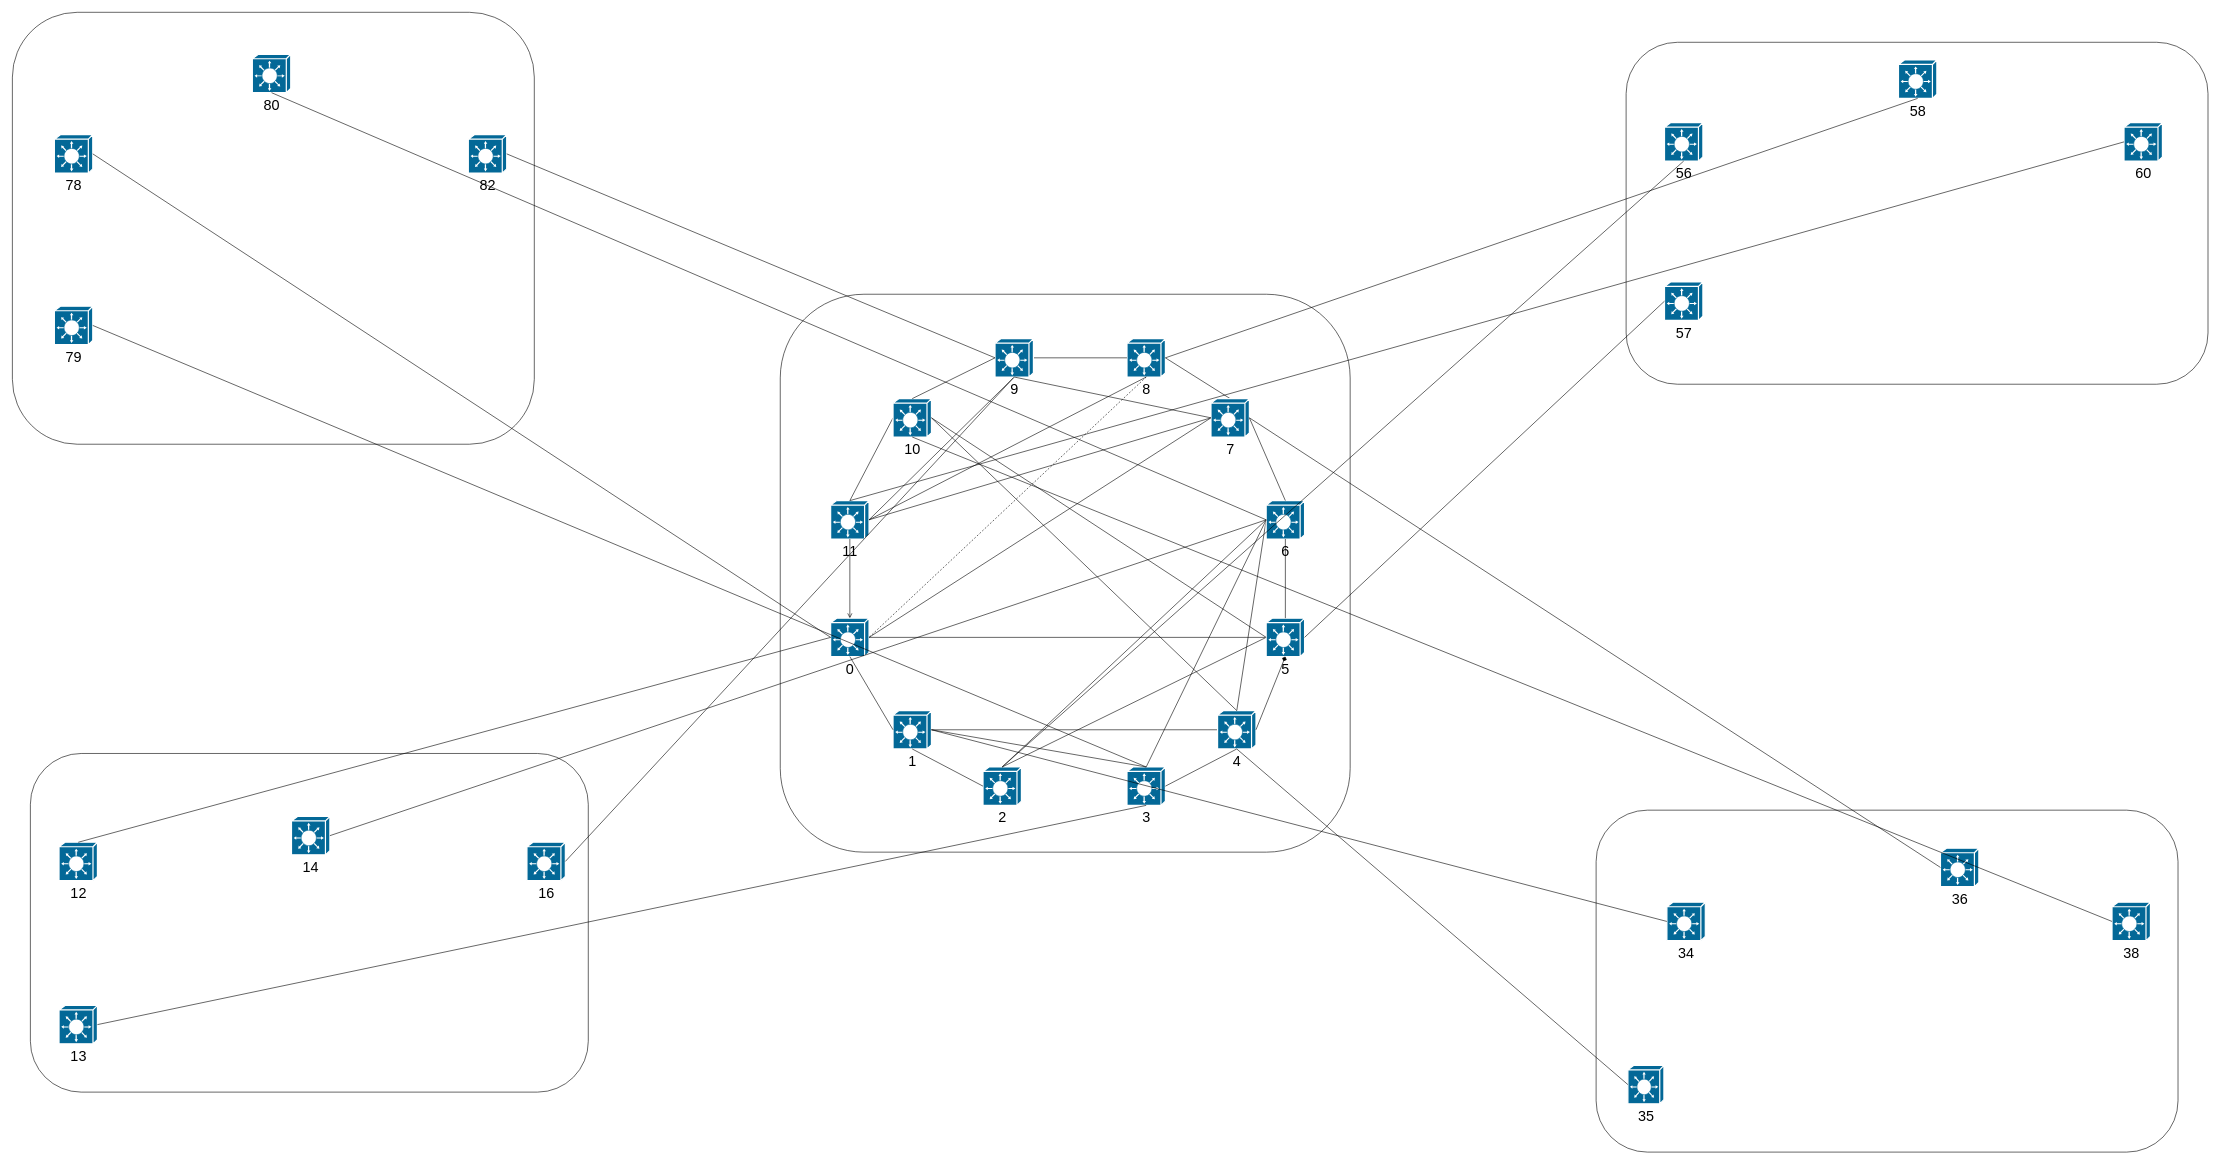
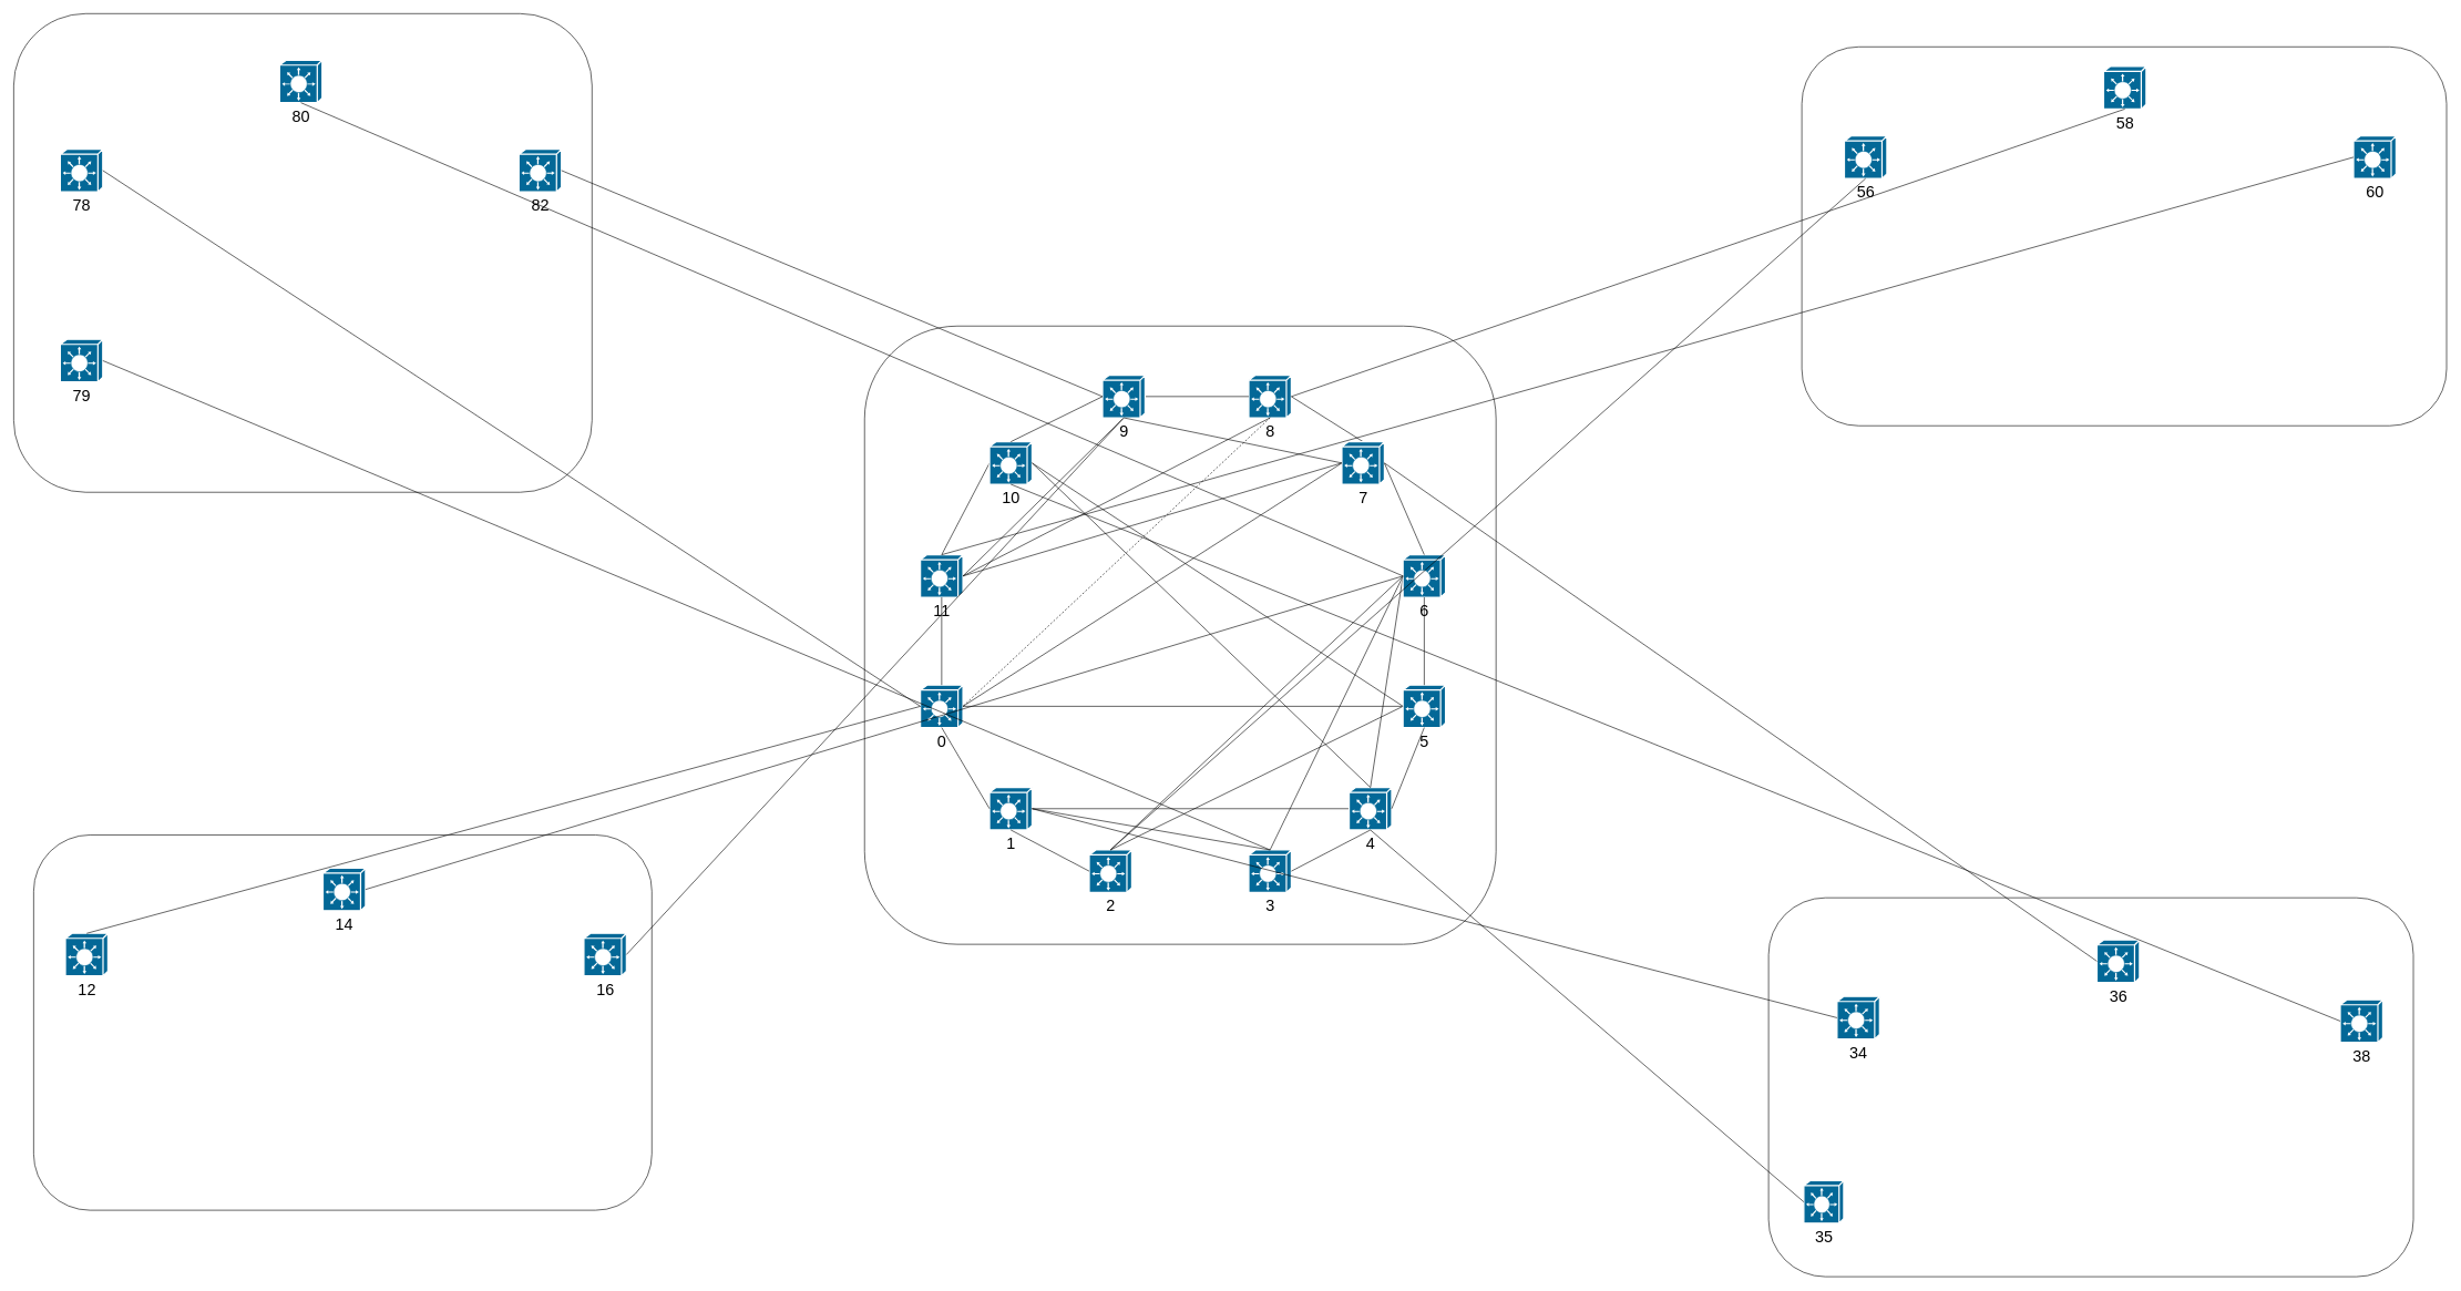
- <mxCell id="17" value="&lt;font style=&quot;font-size: 24px&quot;&gt;57&lt;/font&gt;" style="shape=mxgraph.cisco.switches.layer_3_switch;html=1;pointerEvents=1;dashed=0;fillColor=#036897;strokeColor=#ffffff;strokeWidth=2;verticalLabelPosition=bottom;verticalAlign=top;align=center;outlineConnect=0;" parent="1" vertex="1"><mxGeometry x="2774" y="469.5" width="64" height="64" as="geometry" /></mxCell>
- <mxCell id="62" value="" style="endArrow=none;html=1;exitX=1;exitY=0.5;exitDx=0;exitDy=0;exitPerimeter=0;entryX=0;entryY=0.5;entryDx=0;entryDy=0;entryPerimeter=0;" parent="1" source="48" target="17" edge="1"><mxGeometry width="50" height="50" relative="1" as="geometry"><mxPoint x="2664" y="1464" as="sourcePoint" /><mxPoint x="2714" y="1414" as="targetPoint" /></mxGeometry></mxCell>
- <mxCell id="29" value="" style="endArrow=open;html=1;exitX=0.5;exitY=1;exitDx=0;exitDy=0;exitPerimeter=0;entryX=0.5;entryY=0;entryDx=0;entryDy=0;entryPerimeter=0;" parent="1" source="25" target="7" edge="1"><mxGeometry width="50" height="50" relative="1" as="geometry"><mxPoint x="4767.5" y="3664" as="sourcePoint" /><mxPoint x="4817.5" y="3614" as="targetPoint" /></mxGeometry></mxCell>
+ <mxCell id="29" value="" style="endArrow=none;html=1;exitX=0.5;exitY=1;exitDx=0;exitDy=0;exitPerimeter=0;entryX=0.5;entryY=0;entryDx=0;entryDy=0;entryPerimeter=0;" parent="1" source="25" target="7" edge="1"><mxGeometry width="50" height="50" relative="1" as="geometry"><mxPoint x="4767.5" y="3664" as="sourcePoint" /><mxPoint x="4817.5" y="3614" as="targetPoint" /></mxGeometry></mxCell>
- <mxCell id="67" value="" style="endArrow=diamond;html=1;exitX=1;exitY=0.5;exitDx=0;exitDy=0;exitPerimeter=0;entryX=0.5;entryY=1;entryDx=0;entryDy=0;entryPerimeter=0;" parent="1" source="40" target="48" edge="1"><mxGeometry width="50" height="50" relative="1" as="geometry"><mxPoint x="4877.5" y="3614" as="sourcePoint" /><mxPoint x="4927.5" y="3564" as="targetPoint" /></mxGeometry></mxCell>
+ <mxCell id="67" value="" style="endArrow=none;html=1;exitX=1;exitY=0.5;exitDx=0;exitDy=0;exitPerimeter=0;entryX=0.5;entryY=1;entryDx=0;entryDy=0;entryPerimeter=0;" parent="1" source="40" target="48" edge="1"><mxGeometry width="50" height="50" relative="1" as="geometry"><mxPoint x="4877.5" y="3614" as="sourcePoint" /><mxPoint x="4927.5" y="3564" as="targetPoint" /></mxGeometry></mxCell>
- <mxCell id="11" value="&lt;font style=&quot;font-size: 24px&quot;&gt;14&lt;/font&gt;" style="shape=mxgraph.cisco.switches.layer_3_switch;html=1;pointerEvents=1;dashed=0;fillColor=#036897;strokeColor=#ffffff;strokeWidth=2;verticalLabelPosition=bottom;verticalAlign=top;align=center;outlineConnect=0;" parent="1" vertex="1"><mxGeometry x="485.25" y="1360.5" width="64" height="64" as="geometry" /></mxCell>
+ <mxCell id="11" value="&lt;font style=&quot;font-size: 24px&quot;&gt;14&lt;/font&gt;" style="shape=mxgraph.cisco.switches.layer_3_switch;html=1;pointerEvents=1;dashed=0;fillColor=#036897;strokeColor=#ffffff;strokeWidth=2;verticalLabelPosition=bottom;verticalAlign=top;align=center;outlineConnect=0;" parent="1" vertex="1"><mxGeometry x="485.25" y="1305.5" width="64" height="64" as="geometry" /></mxCell>
- <mxCell id="14" value="&lt;font style=&quot;font-size: 24px&quot;&gt;36&lt;/font&gt;" style="shape=mxgraph.cisco.switches.layer_3_switch;html=1;pointerEvents=1;dashed=0;fillColor=#036897;strokeColor=#ffffff;strokeWidth=2;verticalLabelPosition=bottom;verticalAlign=top;align=center;outlineConnect=0;" parent="1" vertex="1"><mxGeometry x="3234" y="1413.5" width="64" height="64" as="geometry" /></mxCell>
+ <mxCell id="14" value="&lt;font style=&quot;font-size: 24px&quot;&gt;36&lt;/font&gt;" style="shape=mxgraph.cisco.switches.layer_3_switch;html=1;pointerEvents=1;dashed=0;fillColor=#036897;strokeColor=#ffffff;strokeWidth=2;verticalLabelPosition=bottom;verticalAlign=top;align=center;outlineConnect=0;" parent="1" vertex="1"><mxGeometry x="3154" y="1413.5" width="64" height="64" as="geometry" /></mxCell>
- <mxCell id="13" value="&lt;font style=&quot;font-size: 24px&quot;&gt;34&lt;/font&gt;" style="shape=mxgraph.cisco.switches.layer_3_switch;html=1;pointerEvents=1;dashed=0;fillColor=#036897;strokeColor=#ffffff;strokeWidth=2;verticalLabelPosition=bottom;verticalAlign=top;align=center;outlineConnect=0;" parent="1" vertex="1"><mxGeometry x="2778" y="1503.5" width="64" height="64" as="geometry" /></mxCell>
+ <mxCell id="13" value="&lt;font style=&quot;font-size: 24px&quot;&gt;34&lt;/font&gt;" style="shape=mxgraph.cisco.switches.layer_3_switch;html=1;pointerEvents=1;dashed=0;fillColor=#036897;strokeColor=#ffffff;strokeWidth=2;verticalLabelPosition=bottom;verticalAlign=top;align=center;outlineConnect=0;" parent="1" vertex="1"><mxGeometry x="2763" y="1498.5" width="64" height="64" as="geometry" /></mxCell>
- <mxCell id="58" value="" style="endArrow=none;html=1;exitX=0.5;exitY=1;exitDx=0;exitDy=0;exitPerimeter=0;entryX=1;entryY=0.5;entryDx=0;entryDy=0;entryPerimeter=0;" parent="1" source="47" target="10" edge="1"><mxGeometry width="50" height="50" relative="1" as="geometry"><mxPoint x="2394" y="1204" as="sourcePoint" /><mxPoint x="2444" y="1154" as="targetPoint" /></mxGeometry></mxCell>
- <mxCell id="10" value="&lt;font style=&quot;font-size: 24px&quot;&gt;13&lt;/font&gt;" style="shape=mxgraph.cisco.switches.layer_3_switch;html=1;pointerEvents=1;dashed=0;fillColor=#036897;strokeColor=#ffffff;strokeWidth=2;verticalLabelPosition=bottom;verticalAlign=top;align=center;outlineConnect=0;" parent="1" vertex="1"><mxGeometry x="97.75" y="1675.5" width="64" height="64" as="geometry" /></mxCell>
